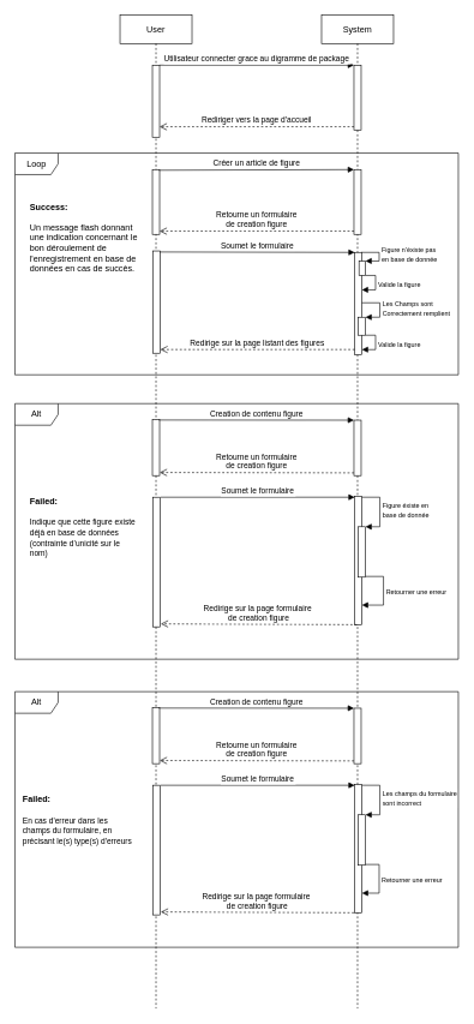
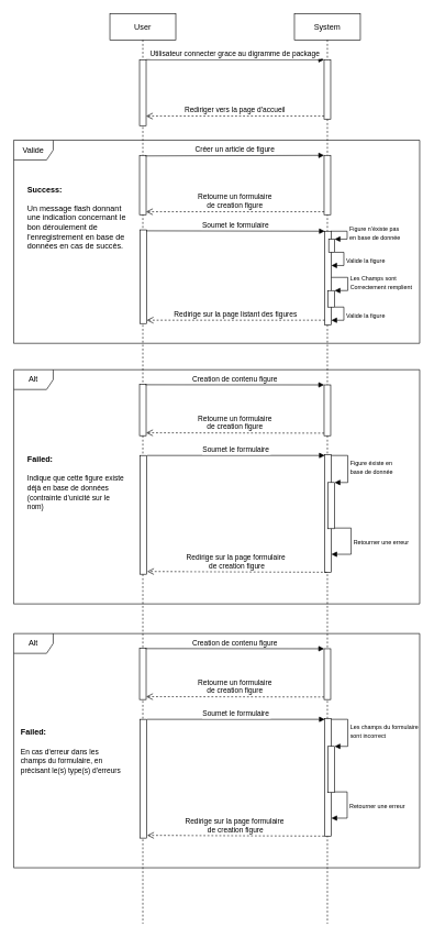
- <mxCell id="3" value="Loop" style="shape=umlFrame;whiteSpace=wrap;html=1;" vertex="1" parent="1"><mxGeometry x="20" y="212" width="616" height="308" as="geometry" /></mxCell>
+ <mxCell id="3" value="Valide" style="shape=umlFrame;whiteSpace=wrap;html=1;" vertex="1" parent="1"><mxGeometry x="20" y="212" width="616" height="308" as="geometry" /></mxCell>
